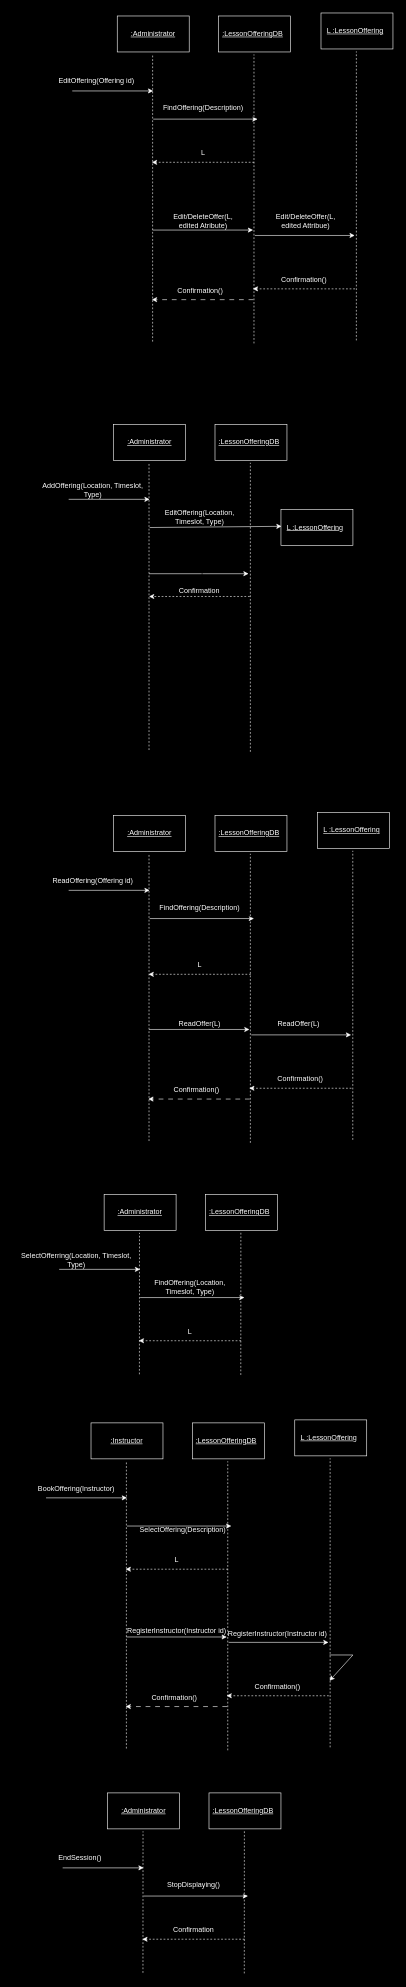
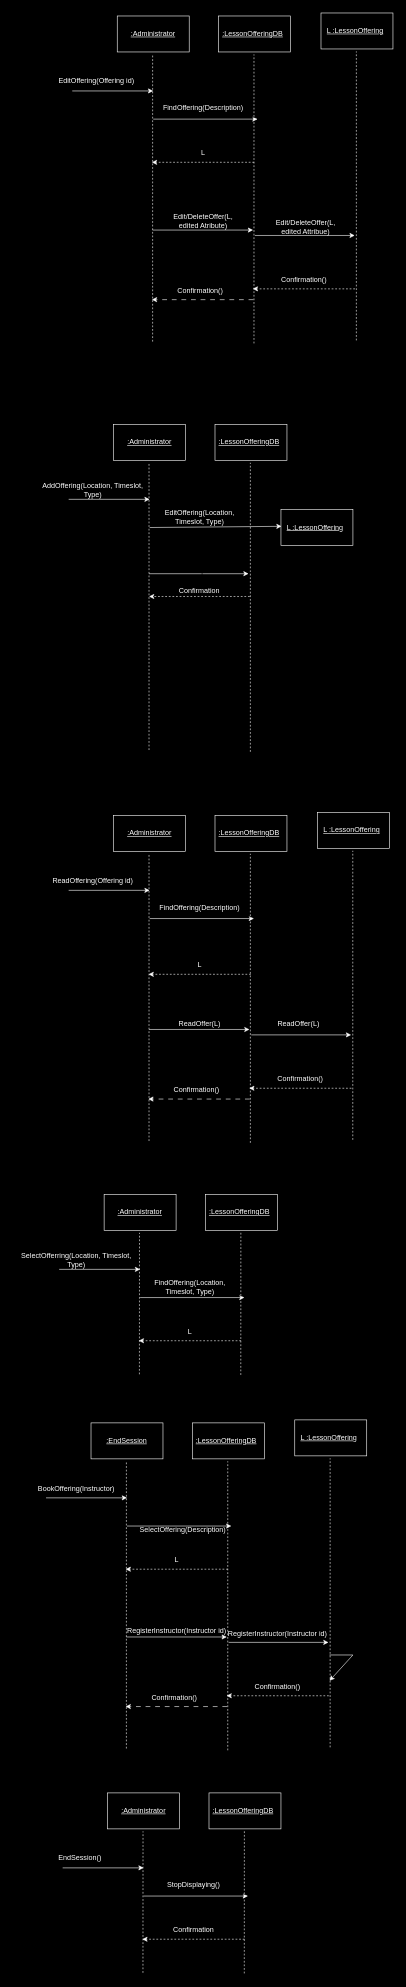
- <mxCell id="17" value="&lt;span style=&quot;color: rgb(255, 255, 255);&quot;&gt;Edit/DeleteOffer(L, edited Attribue)&lt;/span&gt;" style="text;html=1;align=center;verticalAlign=middle;whiteSpace=wrap;rounded=0;" parent="1" vertex="1"><mxGeometry x="442.25" y="352" width="135" height="30" as="geometry" /></mxCell>
+ <mxCell id="17" value="&lt;span style=&quot;color: rgb(255, 255, 255);&quot;&gt;Edit/DeleteOffer(L, edited Attribue)&lt;/span&gt;" style="text;html=1;align=center;verticalAlign=middle;whiteSpace=wrap;rounded=0;" parent="1" vertex="1"><mxGeometry x="442.25" y="362" width="135" height="30" as="geometry" /></mxCell>
- <mxCell id="88" value="&lt;font color=&quot;#ffffff&quot;&gt;&lt;u&gt;:Instructor&lt;/u&gt;&lt;/font&gt;" style="text;html=1;align=center;verticalAlign=middle;whiteSpace=wrap;rounded=0;" parent="1" vertex="1"><mxGeometry x="181.26" y="2386" width="60" height="30" as="geometry" /></mxCell>
+ <mxCell id="88" value="&lt;font color=&quot;#ffffff&quot;&gt;&lt;u&gt;:EndSession&lt;/u&gt;&lt;/font&gt;" style="text;html=1;align=center;verticalAlign=middle;whiteSpace=wrap;rounded=0;" parent="1" vertex="1"><mxGeometry x="181.26" y="2386" width="60" height="30" as="geometry" /></mxCell>
